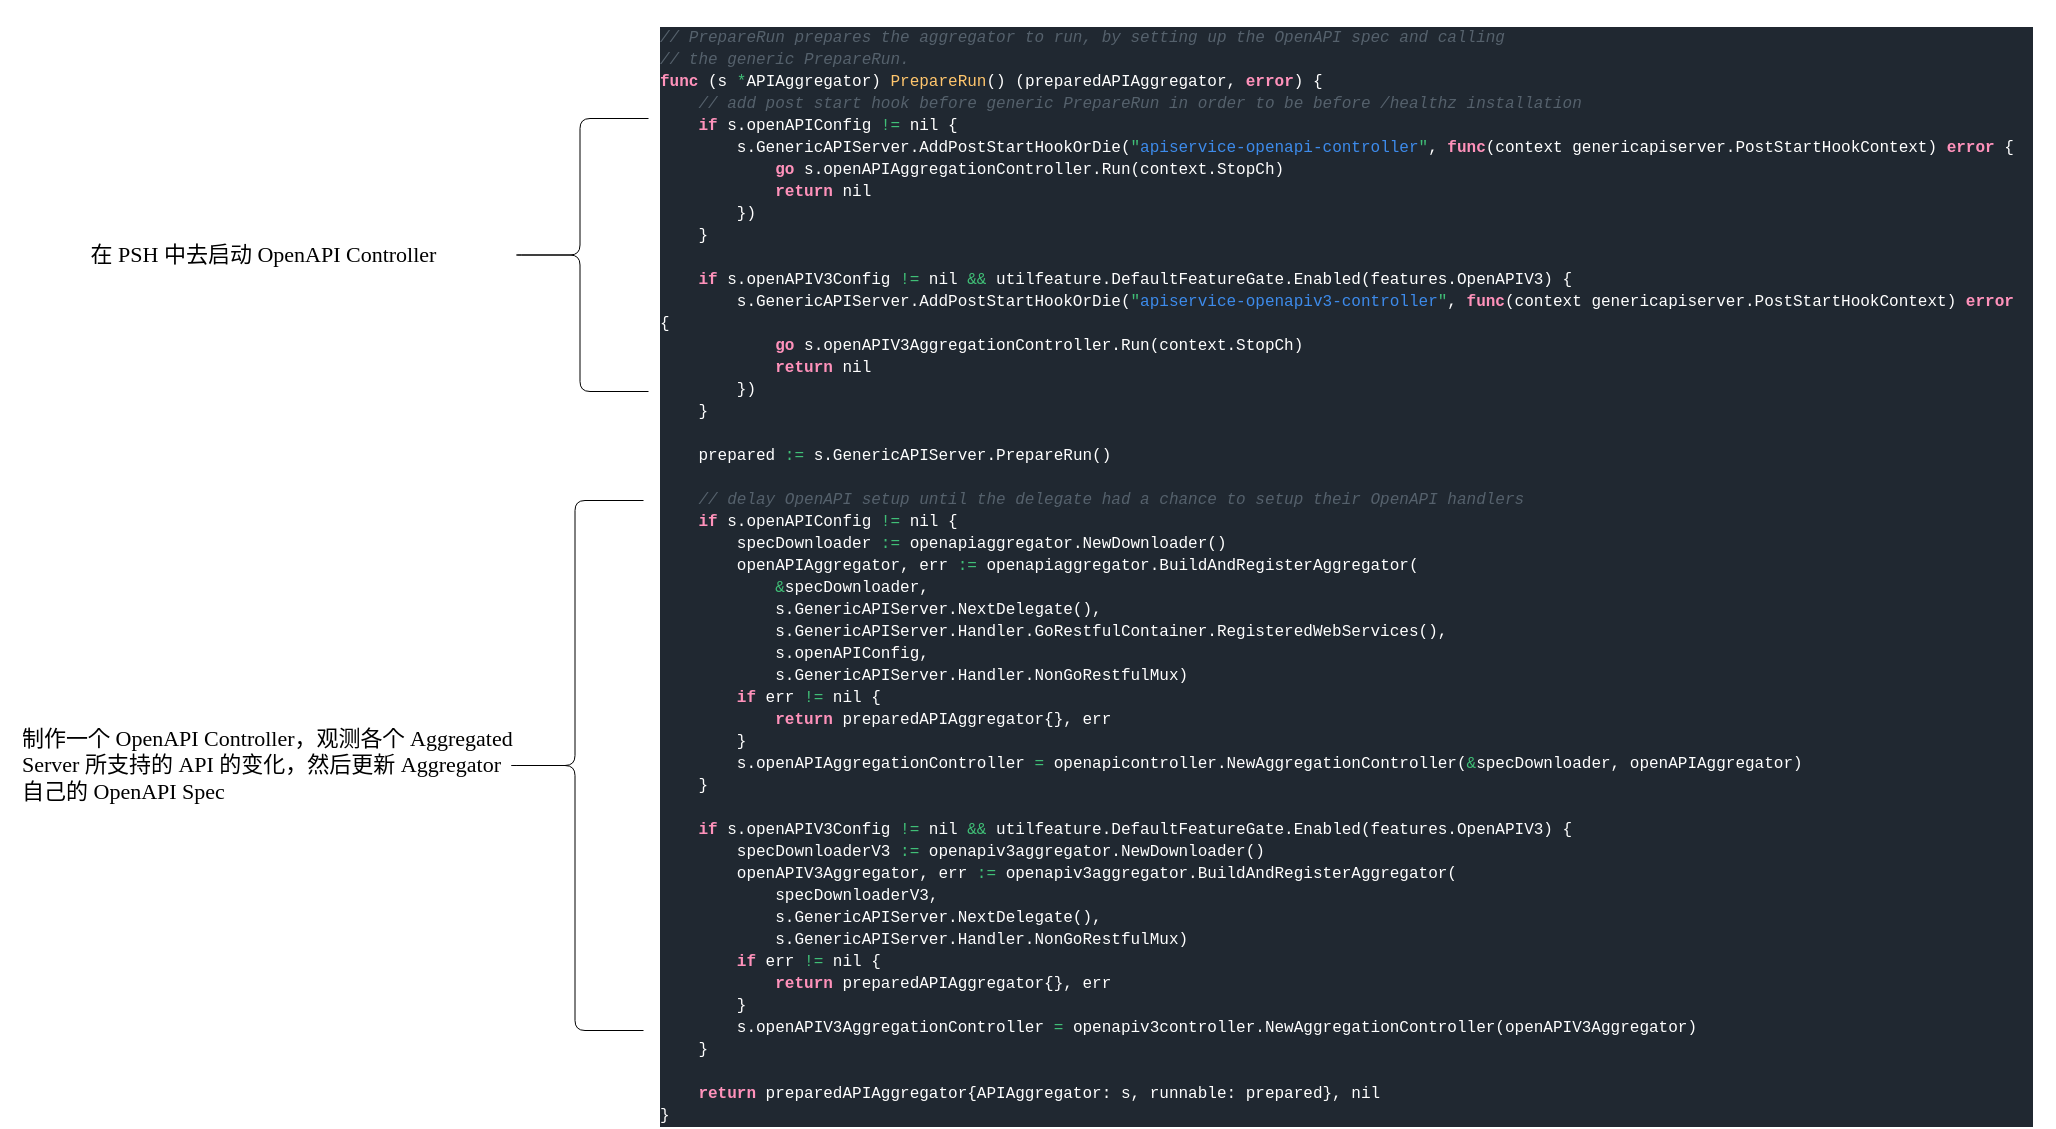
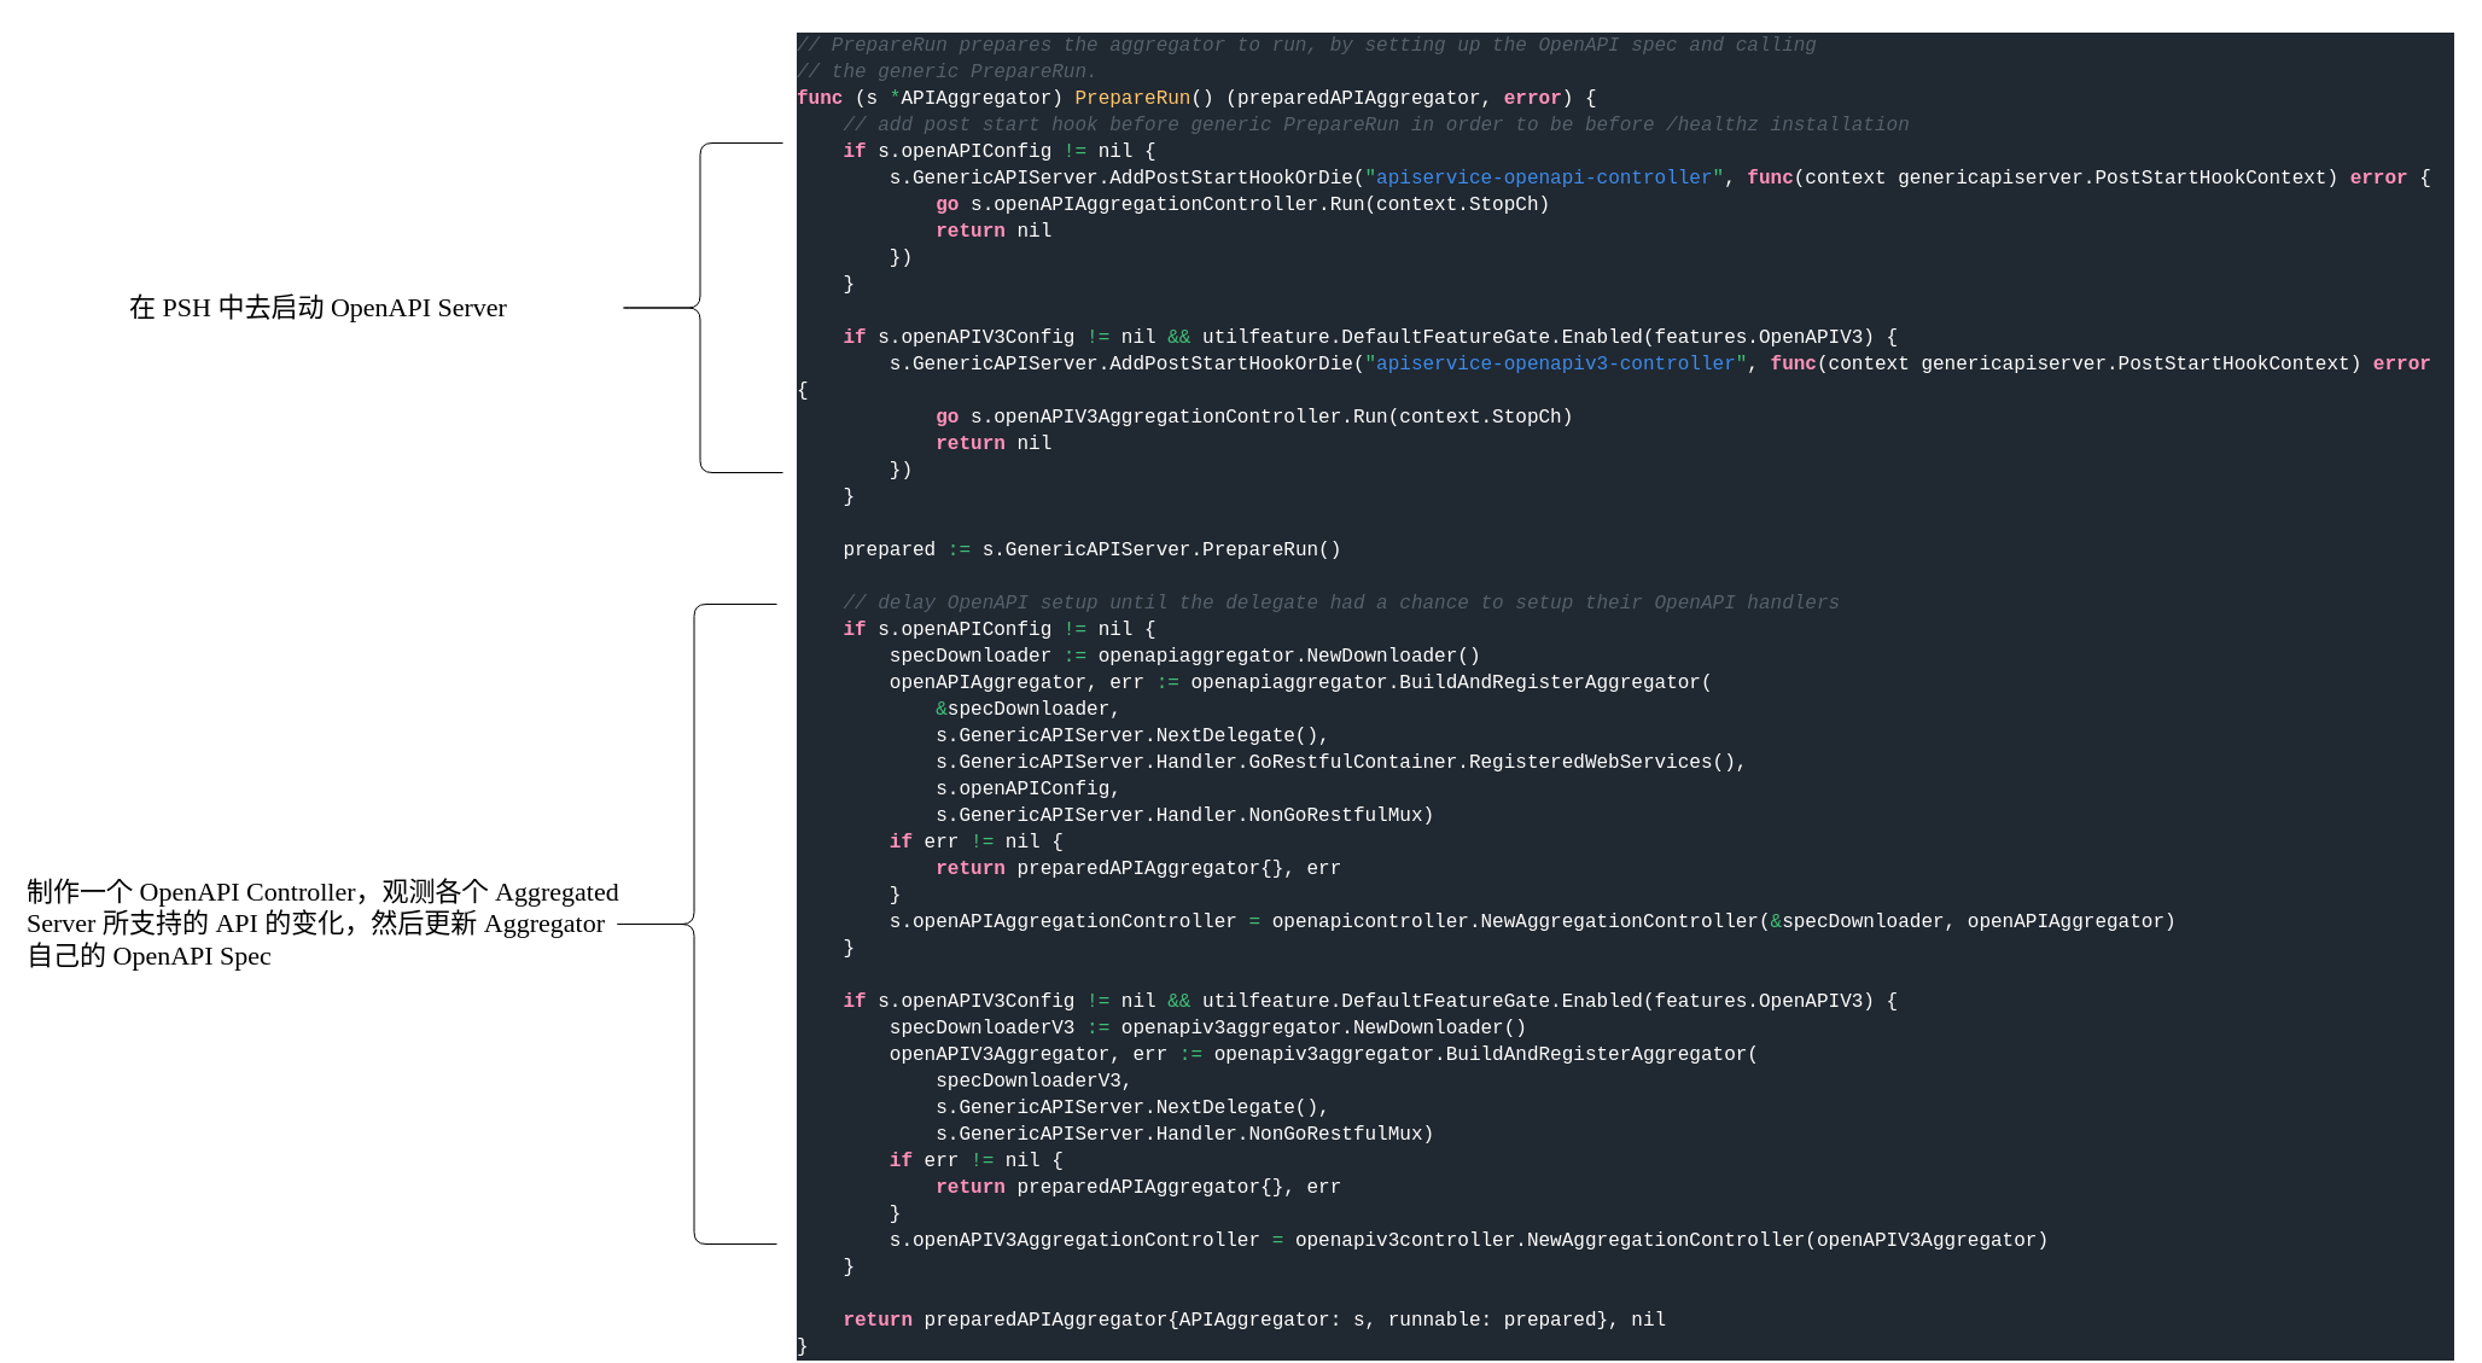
- <mxCell id="5" value="在 PSH 中去启动 OpenAPI Controller" style="text;strokeColor=none;fillColor=none;html=1;align=center;verticalAlign=middle;whiteSpace=wrap;rounded=0;sketch=0;hachureGap=4;fontFamily=Lucida Console;fontSize=22;" vertex="1" parent="1"><mxGeometry x="26" y="186" width="475" height="137" as="geometry" /></mxCell>
+ <mxCell id="5" value="在 PSH 中去启动 OpenAPI Server" style="text;strokeColor=none;fillColor=none;html=1;align=center;verticalAlign=middle;whiteSpace=wrap;rounded=0;sketch=0;hachureGap=4;fontFamily=Lucida Console;fontSize=22;" vertex="1" parent="1"><mxGeometry x="26" y="186" width="475" height="137" as="geometry" /></mxCell>
